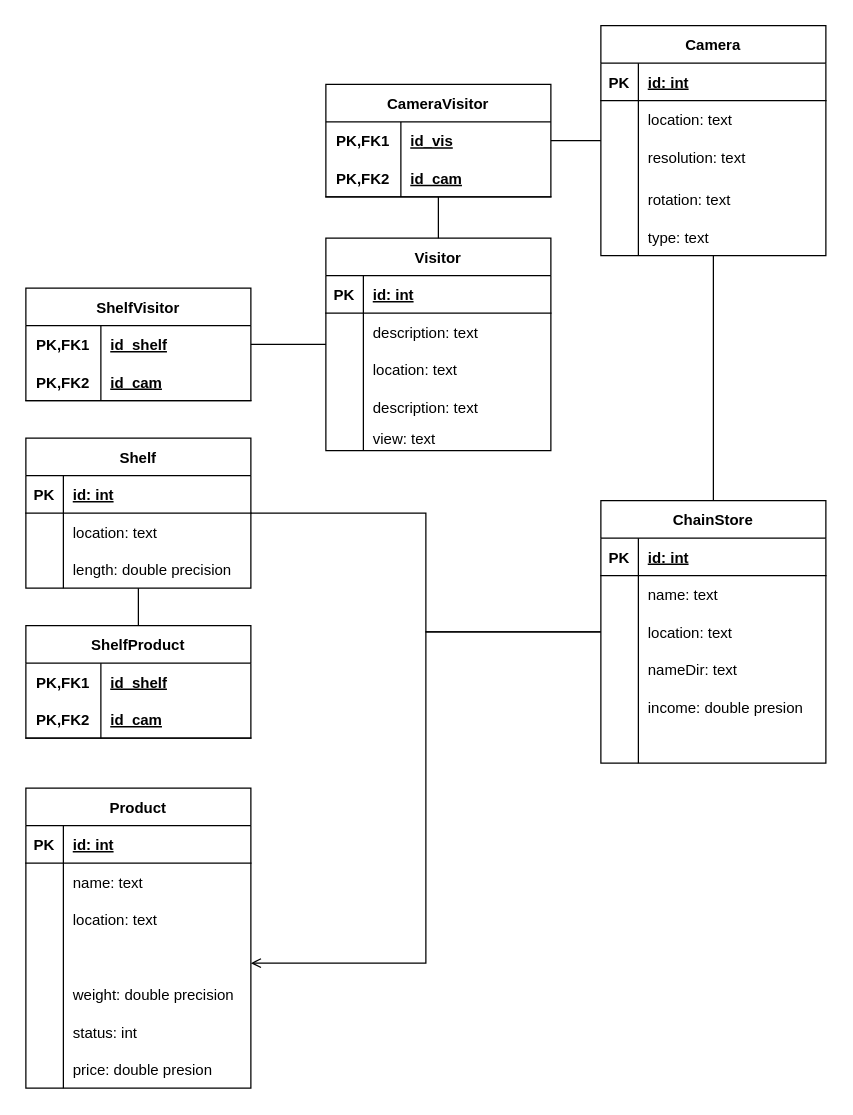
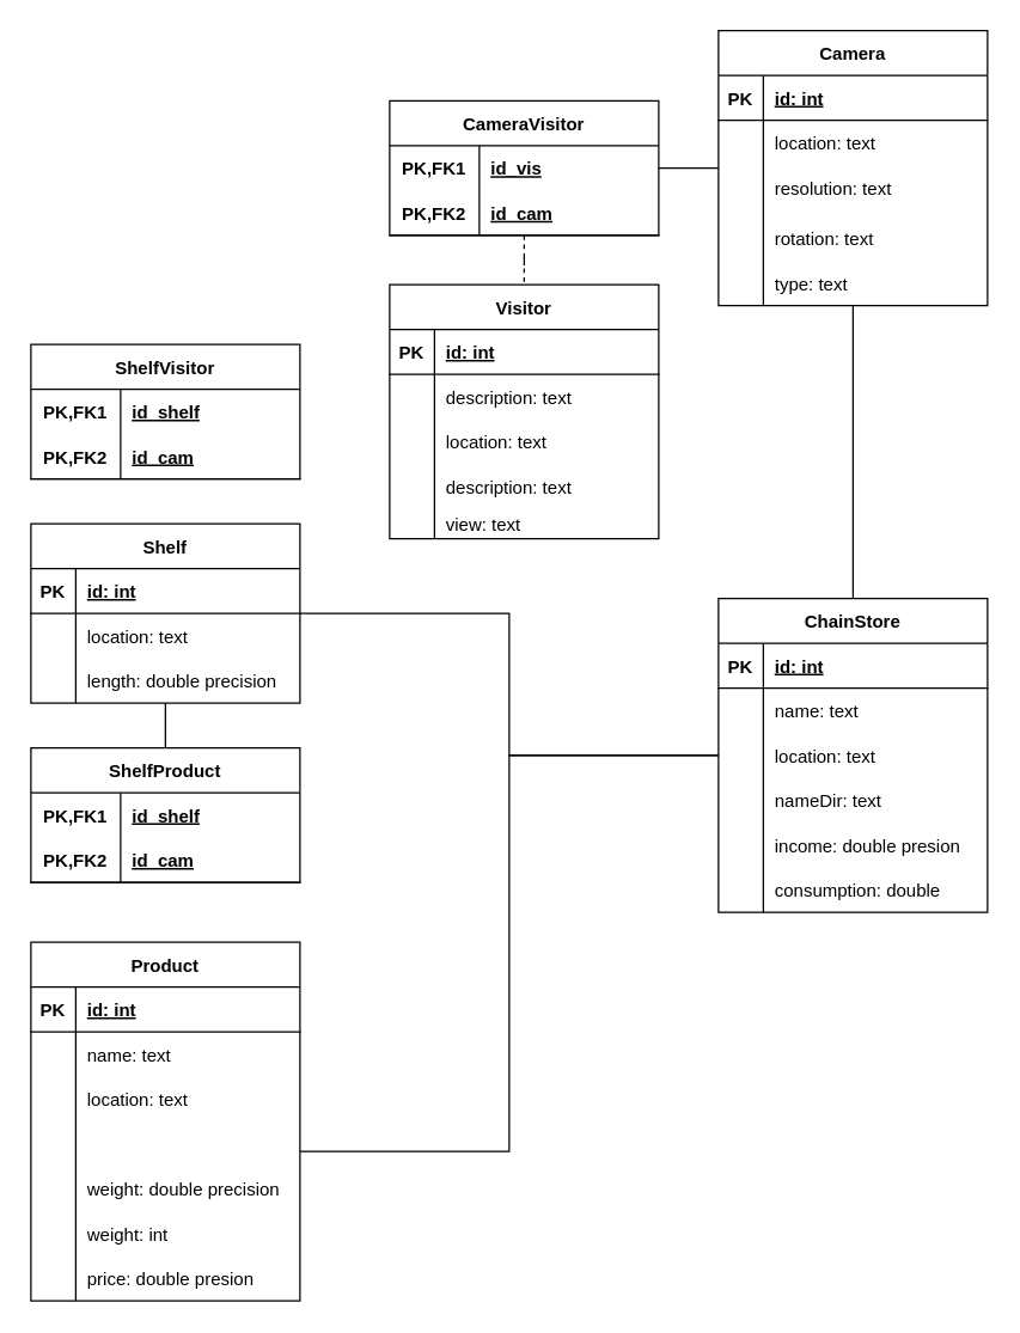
- <mxCell id="83" style="edgeStyle=orthogonalEdgeStyle;rounded=0;orthogonalLoop=1;jettySize=auto;html=1;endArrow=none;endFill=0;" edge="1" parent="1" source="84" target="2"><mxGeometry relative="1" as="geometry" /></mxCell>
+ <mxCell id="83" style="edgeStyle=orthogonalEdgeStyle;rounded=0;orthogonalLoop=1;jettySize=auto;html=1;endArrow=none;endFill=0;dashed=1;" edge="1" parent="1" source="84" target="2"><mxGeometry relative="1" as="geometry" /></mxCell>
- <mxCell id="92" style="edgeStyle=orthogonalEdgeStyle;rounded=0;orthogonalLoop=1;jettySize=auto;html=1;endArrow=none;endFill=0;" edge="1" parent="1" source="93" target="2"><mxGeometry relative="1" as="geometry" /></mxCell>
+ <mxCell id="82" value="consumption: double" style="shape=partialRectangle;connectable=1;fillColor=none;top=0;left=0;bottom=0;right=0;align=left;spacingLeft=6;overflow=hidden;movable=1;resizable=1;rotatable=1;deletable=1;editable=1;" vertex="1" parent="1"><mxGeometry x="510" y="580" width="150" height="30" as="geometry"><mxRectangle width="150" height="30" as="alternateBounds" /></mxGeometry></mxCell>
- <mxCell id="62" style="edgeStyle=orthogonalEdgeStyle;rounded=0;orthogonalLoop=1;jettySize=auto;html=1;endArrow=open;endFill=0;" edge="1" parent="1" source="63" target="44"><mxGeometry relative="1" as="geometry"><Array as="points"><mxPoint x="340" y="505" /><mxPoint x="340" y="770" /></Array></mxGeometry></mxCell>
+ <mxCell id="62" style="edgeStyle=orthogonalEdgeStyle;rounded=0;orthogonalLoop=1;jettySize=auto;html=1;endArrow=none;endFill=0;" edge="1" parent="1" source="63" target="44"><mxGeometry relative="1" as="geometry"><Array as="points"><mxPoint x="340" y="505" /><mxPoint x="340" y="770" /></Array></mxGeometry></mxCell>
- <mxCell id="58" value="status: int" style="shape=partialRectangle;connectable=0;fillColor=none;top=0;left=0;bottom=0;right=0;align=left;spacingLeft=6;overflow=hidden;" vertex="1" parent="1"><mxGeometry x="50" y="810" width="150" height="30" as="geometry"><mxRectangle width="150" height="30" as="alternateBounds" /></mxGeometry></mxCell>
+ <mxCell id="58" value="weight: int" style="shape=partialRectangle;connectable=0;fillColor=none;top=0;left=0;bottom=0;right=0;align=left;spacingLeft=6;overflow=hidden;" vertex="1" parent="1"><mxGeometry x="50" y="810" width="150" height="30" as="geometry"><mxRectangle width="150" height="30" as="alternateBounds" /></mxGeometry></mxCell>
